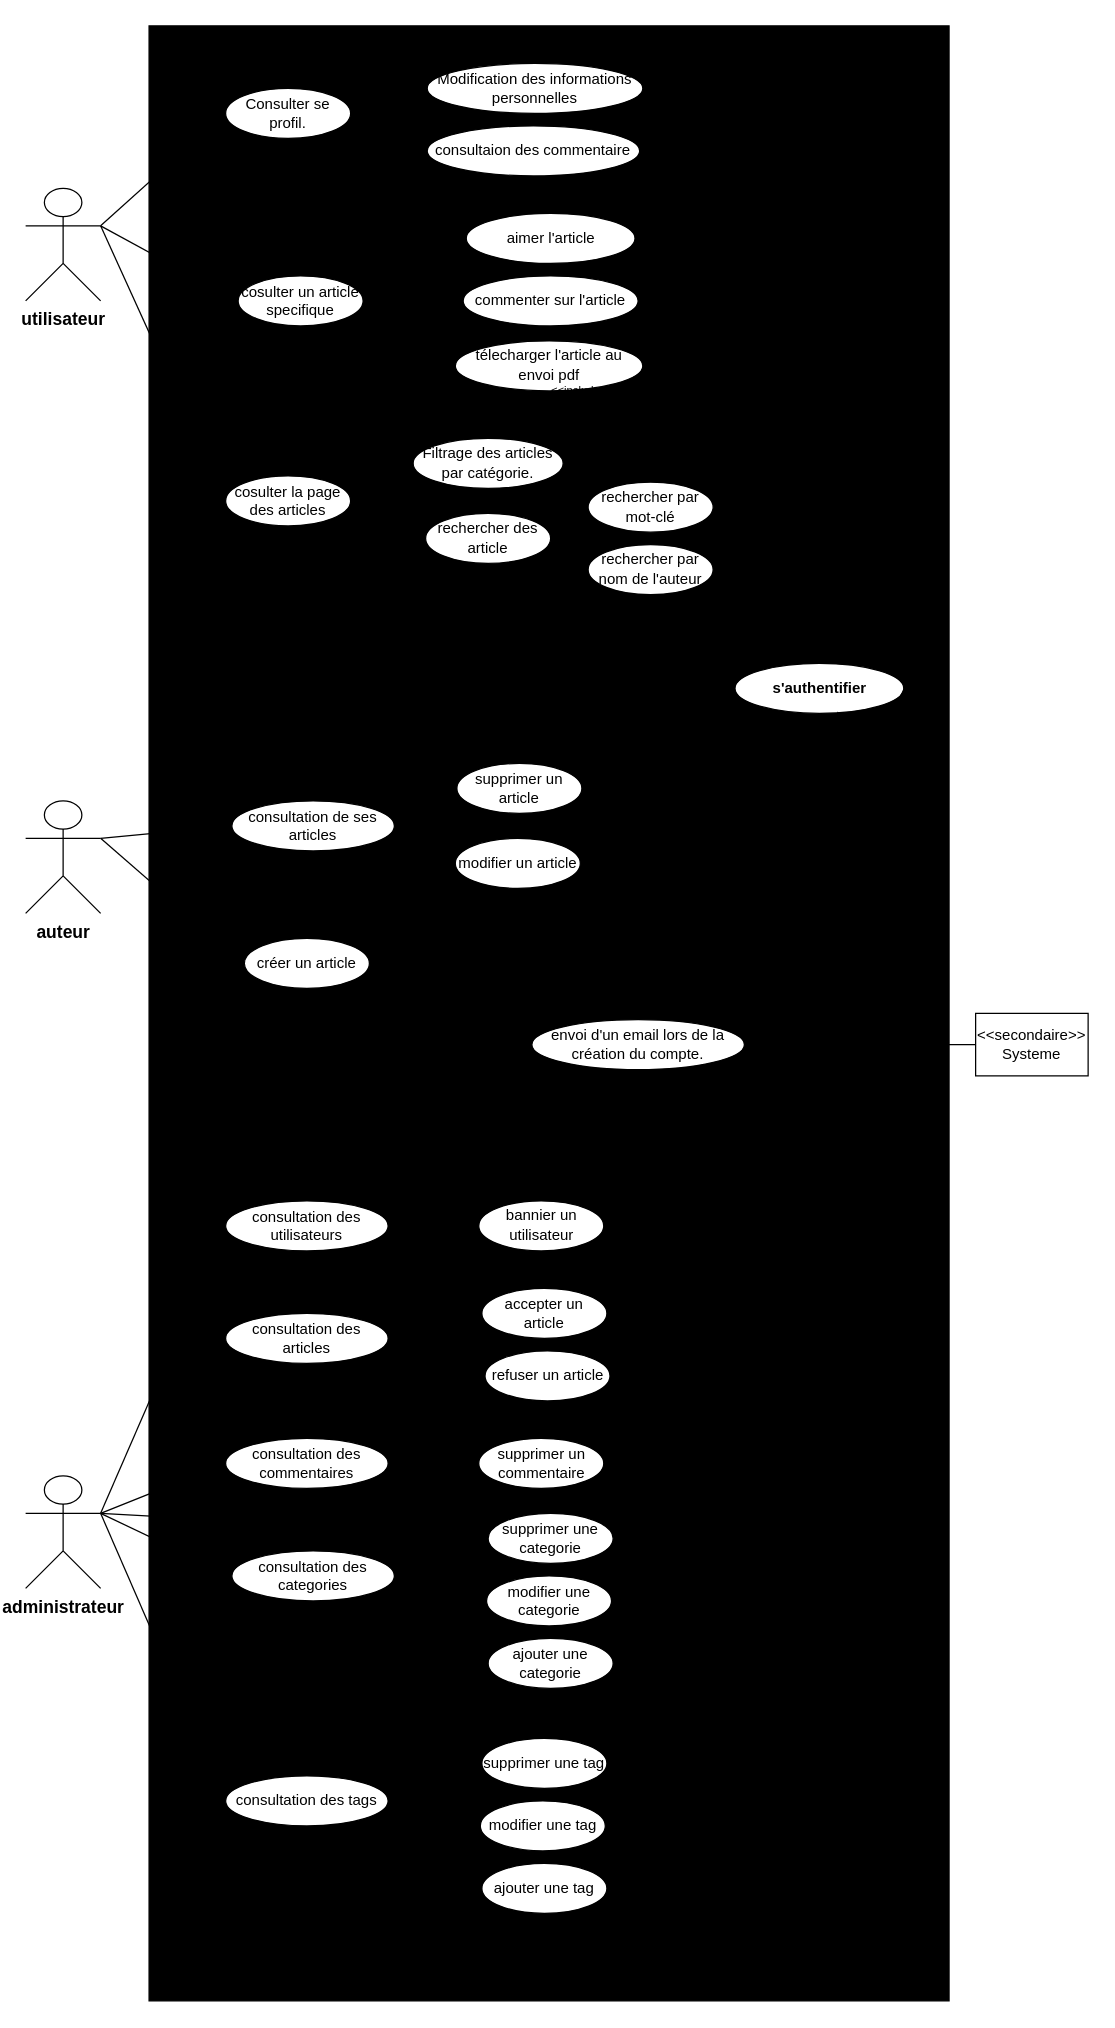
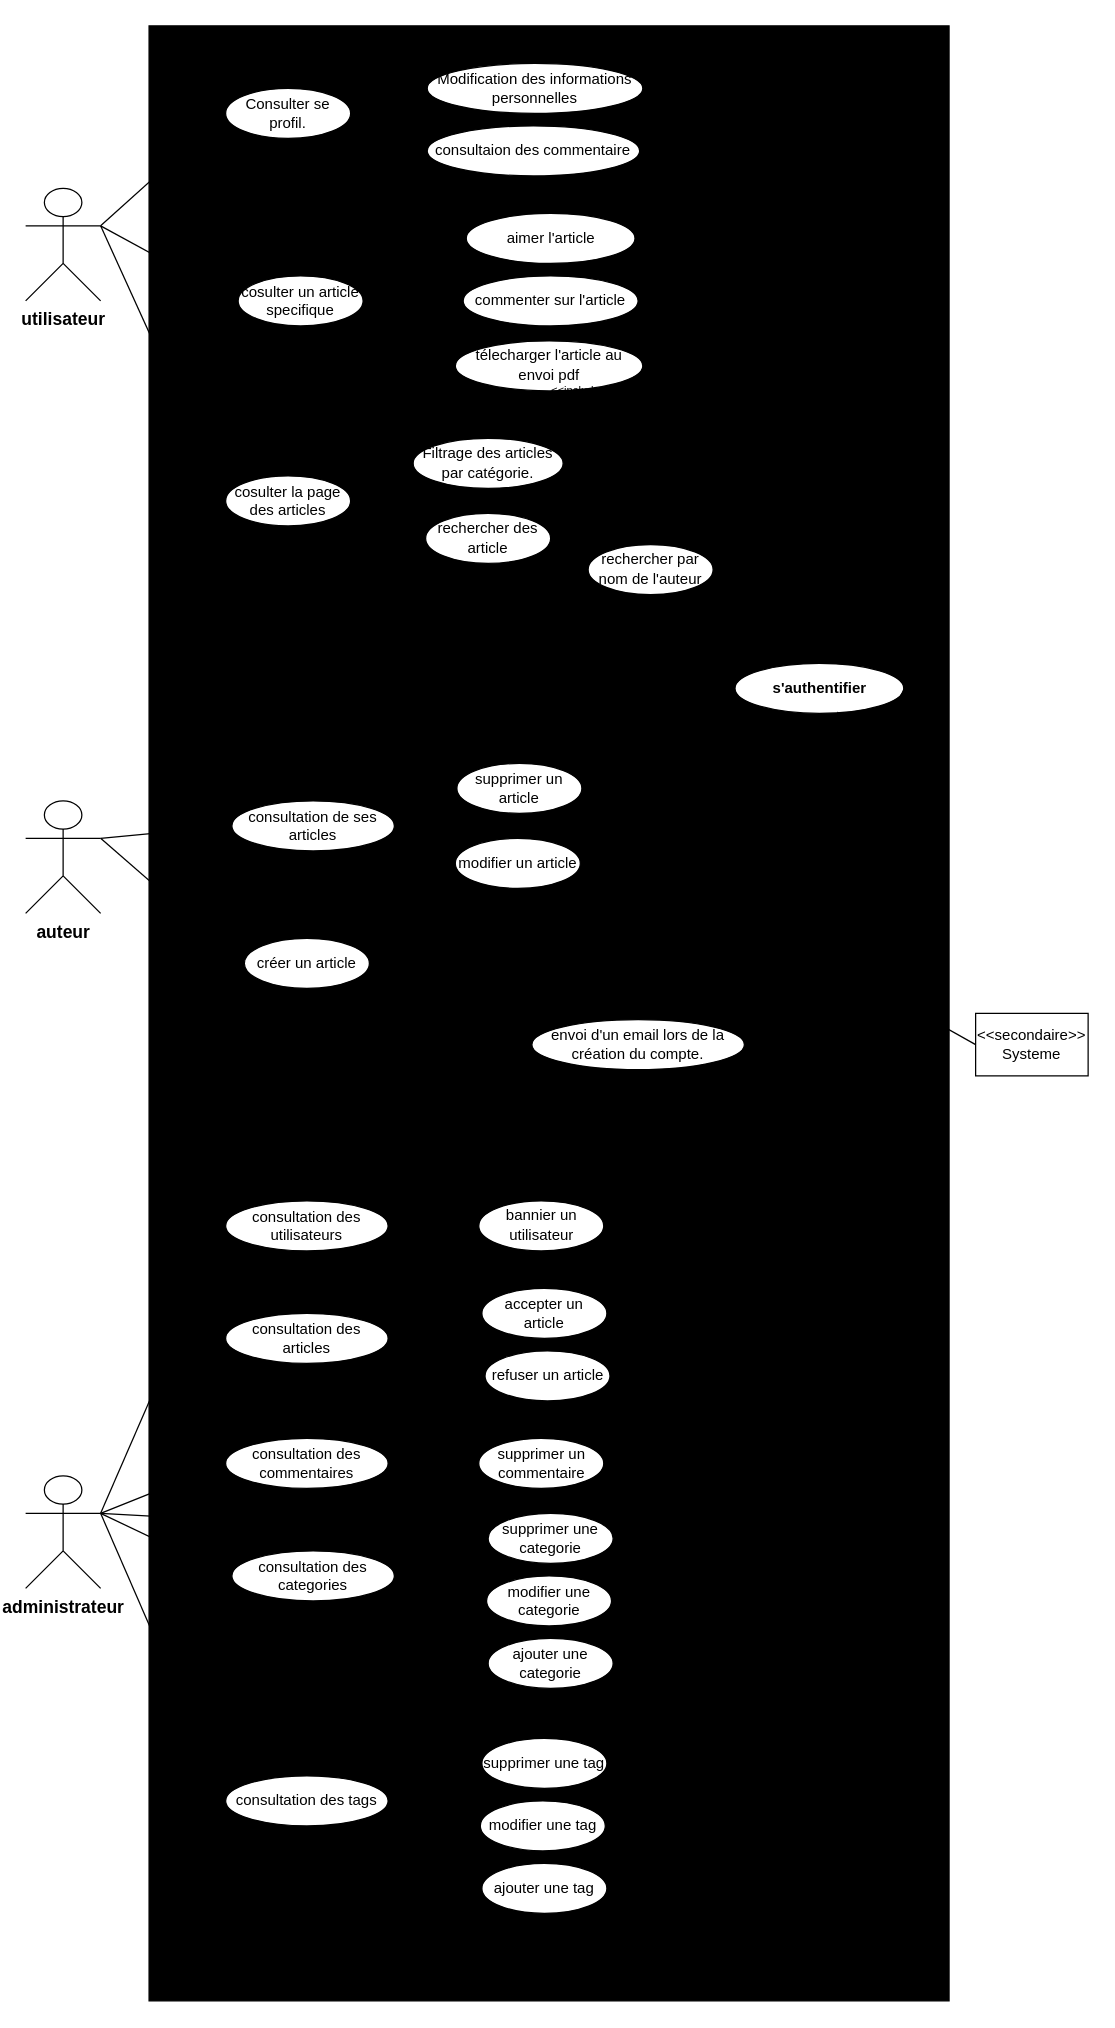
- <mxCell id="49" value="rechercher par mot-clé&lt;span style=&quot;color: rgb(0, 0, 0); font-family: &amp;quot;Nunito Sans&amp;quot;, sans-serif; font-size: 14px; text-align: left; background-color: rgb(255, 255, 255);&quot;&gt;&lt;br&gt;&lt;/span&gt;" style="ellipse;whiteSpace=wrap;html=1;align=center;" vertex="1" parent="1"><mxGeometry x="470" y="385" width="100" height="40" as="geometry" /></mxCell>
- <mxCell id="47" style="edgeStyle=none;html=1;exitX=0;exitY=0.5;exitDx=0;exitDy=0;entryX=1;entryY=0.5;entryDx=0;entryDy=0;endArrow=none;endFill=0;" edge="1" parent="1" source="48" target="18"><mxGeometry relative="1" as="geometry" /></mxCell>
+ <mxCell id="47" style="edgeStyle=none;html=1;exitX=0;exitY=0.5;exitDx=0;exitDy=0;endArrow=none;endFill=0;" edge="1" parent="1" source="48" target="44"><mxGeometry relative="1" as="geometry" /></mxCell>
